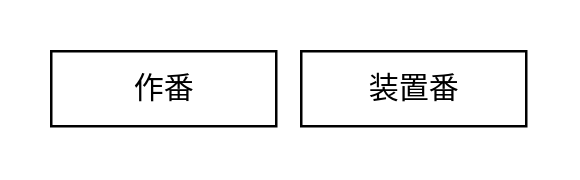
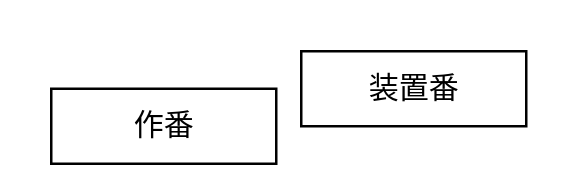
- <mxCell id="2" value="作番" style="html=1;" vertex="1" parent="1"><mxGeometry x="20" y="20" width="90" height="30" as="geometry" /></mxCell>
+ <mxCell id="2" value="作番" style="html=1;" vertex="1" parent="1"><mxGeometry x="20" y="35" width="90" height="30" as="geometry" /></mxCell>
